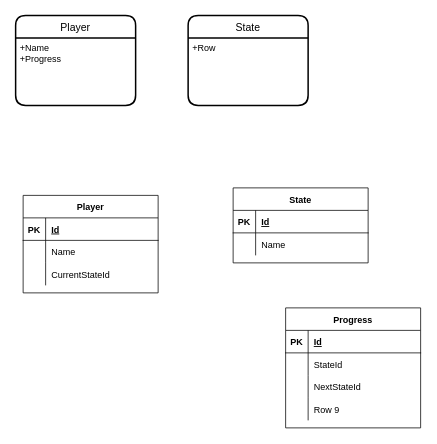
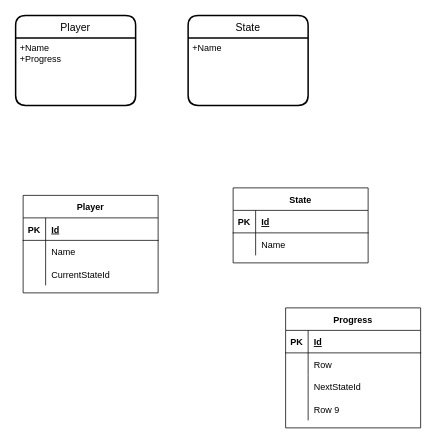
- <mxCell id="5" value="+Row" style="align=left;strokeColor=none;fillColor=none;spacingLeft=4;fontSize=12;verticalAlign=top;resizable=0;rotatable=0;part=1;" vertex="1" parent="4"><mxGeometry y="30" width="160" height="90" as="geometry" /></mxCell>
+ <mxCell id="5" value="+Name" style="align=left;strokeColor=none;fillColor=none;spacingLeft=4;fontSize=12;verticalAlign=top;resizable=0;rotatable=0;part=1;" vertex="1" parent="4"><mxGeometry y="30" width="160" height="90" as="geometry" /></mxCell>
- <mxCell id="29" value="StateId" style="shape=partialRectangle;connectable=0;fillColor=none;top=0;left=0;bottom=0;right=0;align=left;spacingLeft=6;overflow=hidden;" vertex="1" parent="27"><mxGeometry x="30" width="150" height="30" as="geometry"><mxRectangle width="150" height="30" as="alternateBounds" /></mxGeometry></mxCell>
+ <mxCell id="29" value="Row" style="shape=partialRectangle;connectable=0;fillColor=none;top=0;left=0;bottom=0;right=0;align=left;spacingLeft=6;overflow=hidden;" vertex="1" parent="27"><mxGeometry x="30" width="150" height="30" as="geometry"><mxRectangle width="150" height="30" as="alternateBounds" /></mxGeometry></mxCell>
